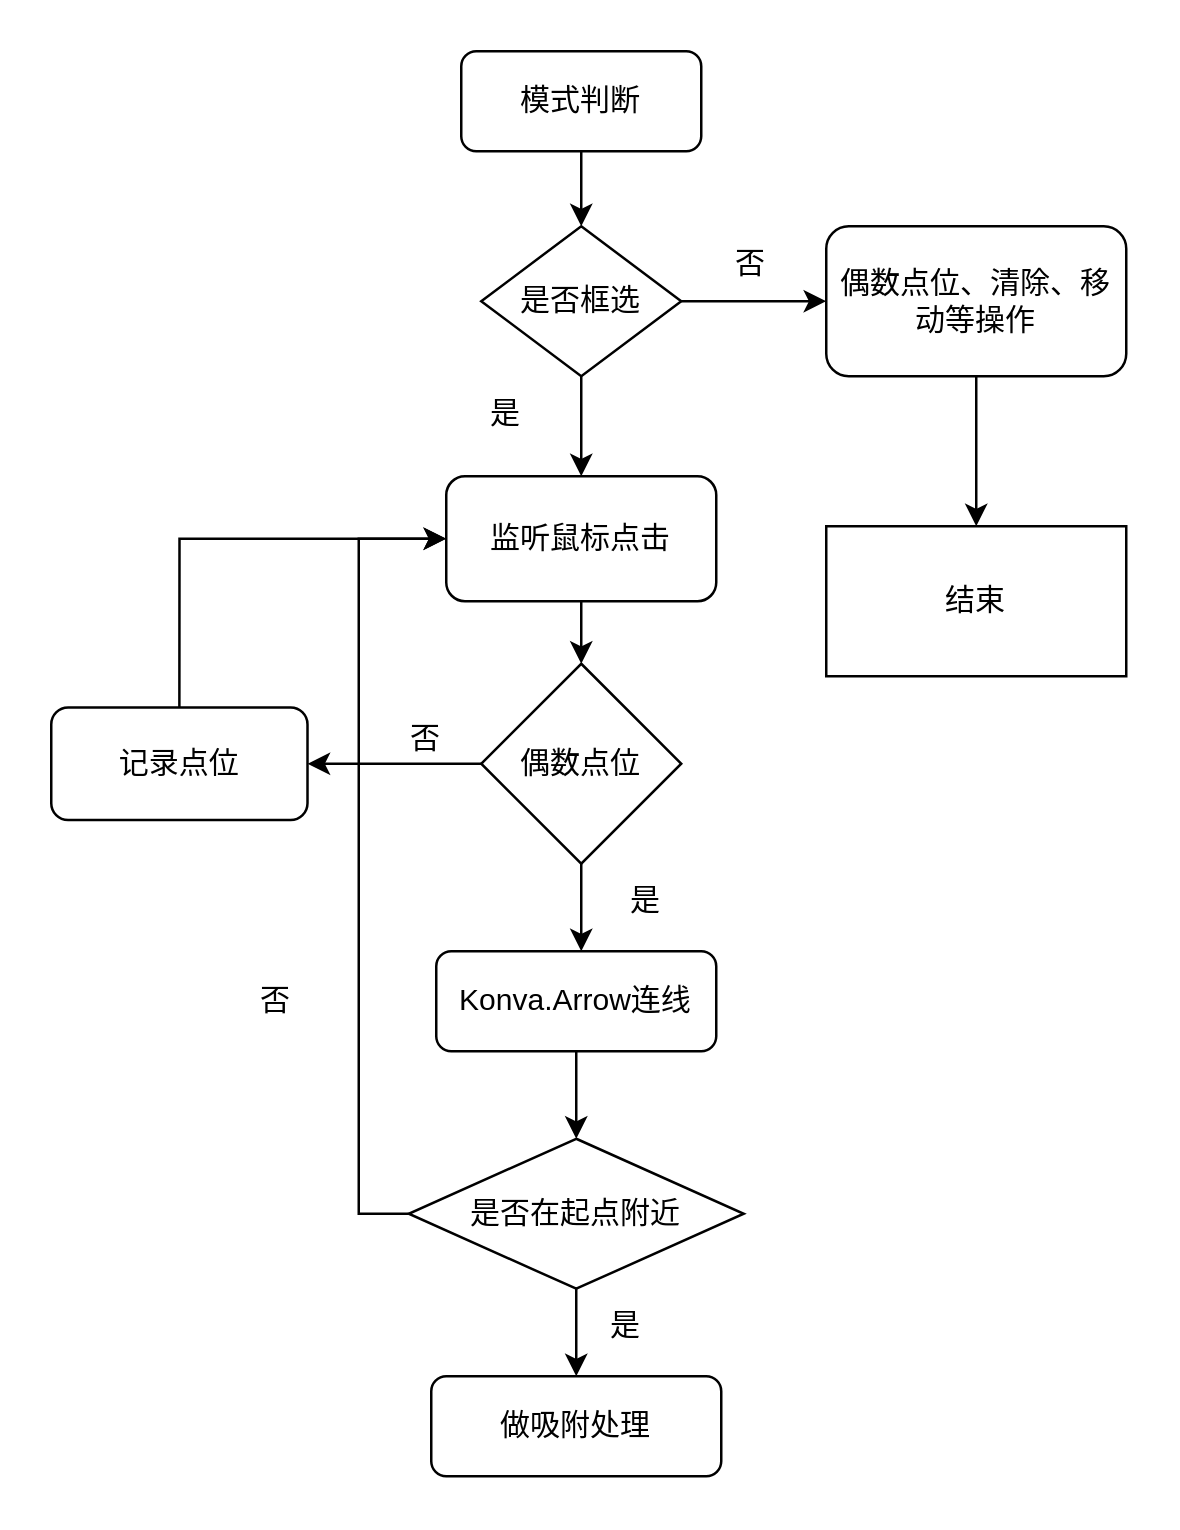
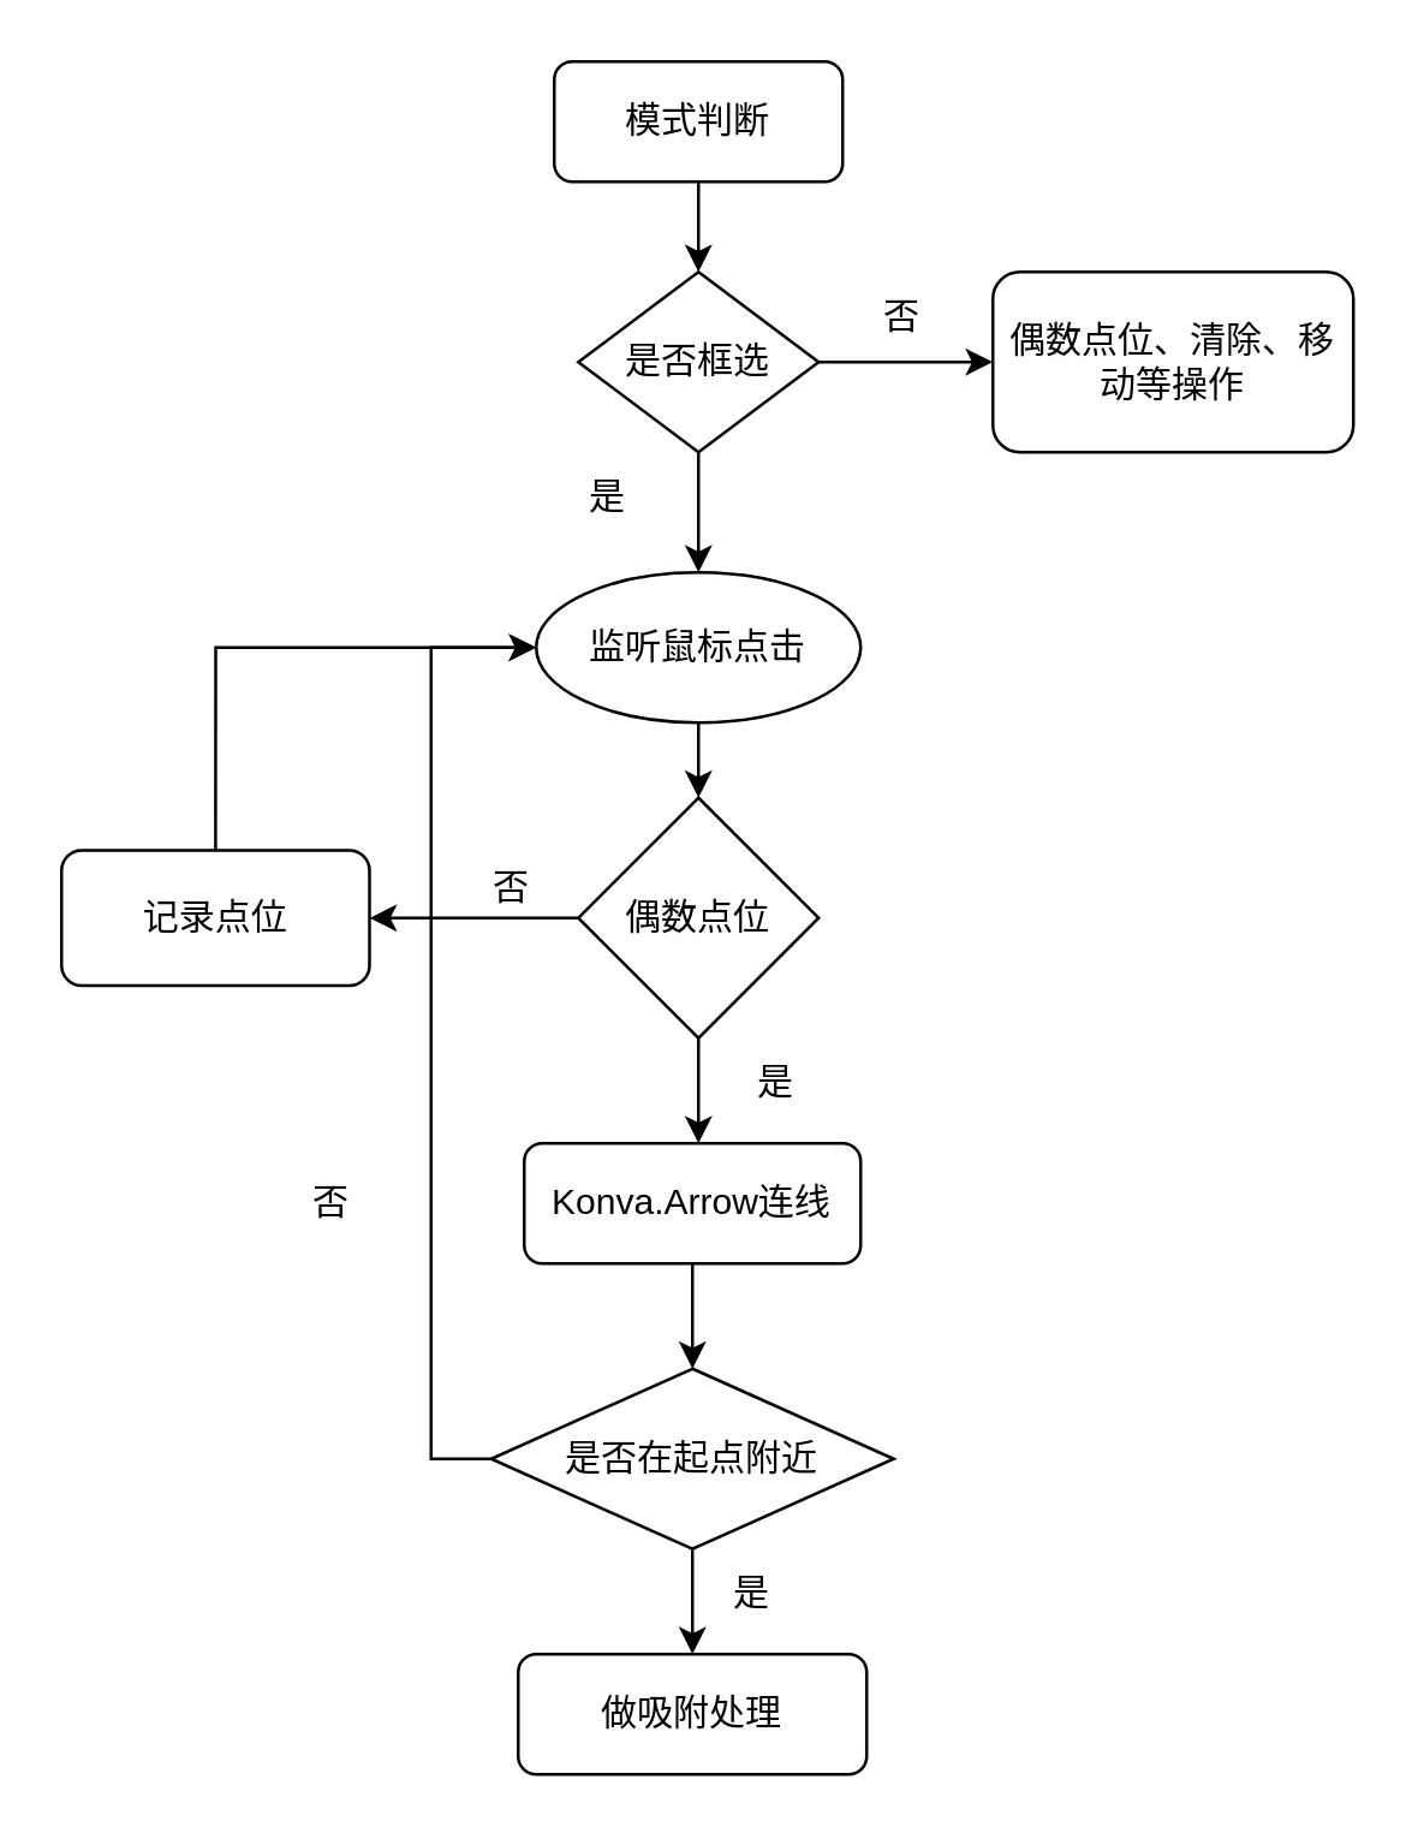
- <mxCell id="7" style="edgeStyle=orthogonalEdgeStyle;rounded=0;orthogonalLoop=1;jettySize=auto;html=1;exitX=0.5;exitY=1;exitDx=0;exitDy=0;entryX=0.5;entryY=0;entryDx=0;entryDy=0;" edge="1" parent="1" source="8" target="9"><mxGeometry relative="1" as="geometry" /></mxCell>
- <mxCell id="12" value="监听鼠标点击" style="rounded=1;whiteSpace=wrap;html=1;" vertex="1" parent="1"><mxGeometry x="178" y="190" width="108" height="50" as="geometry" /></mxCell>
+ <mxCell id="12" value="监听鼠标点击" style="ellipse;whiteSpace=wrap;html=1;" vertex="1" parent="1"><mxGeometry x="178" y="190" width="108" height="50" as="geometry" /></mxCell>
- <mxCell id="9" value="结束" style="rounded=0;whiteSpace=wrap;html=1;" vertex="1" parent="1"><mxGeometry x="330" y="210" width="120" height="60" as="geometry" /></mxCell>
